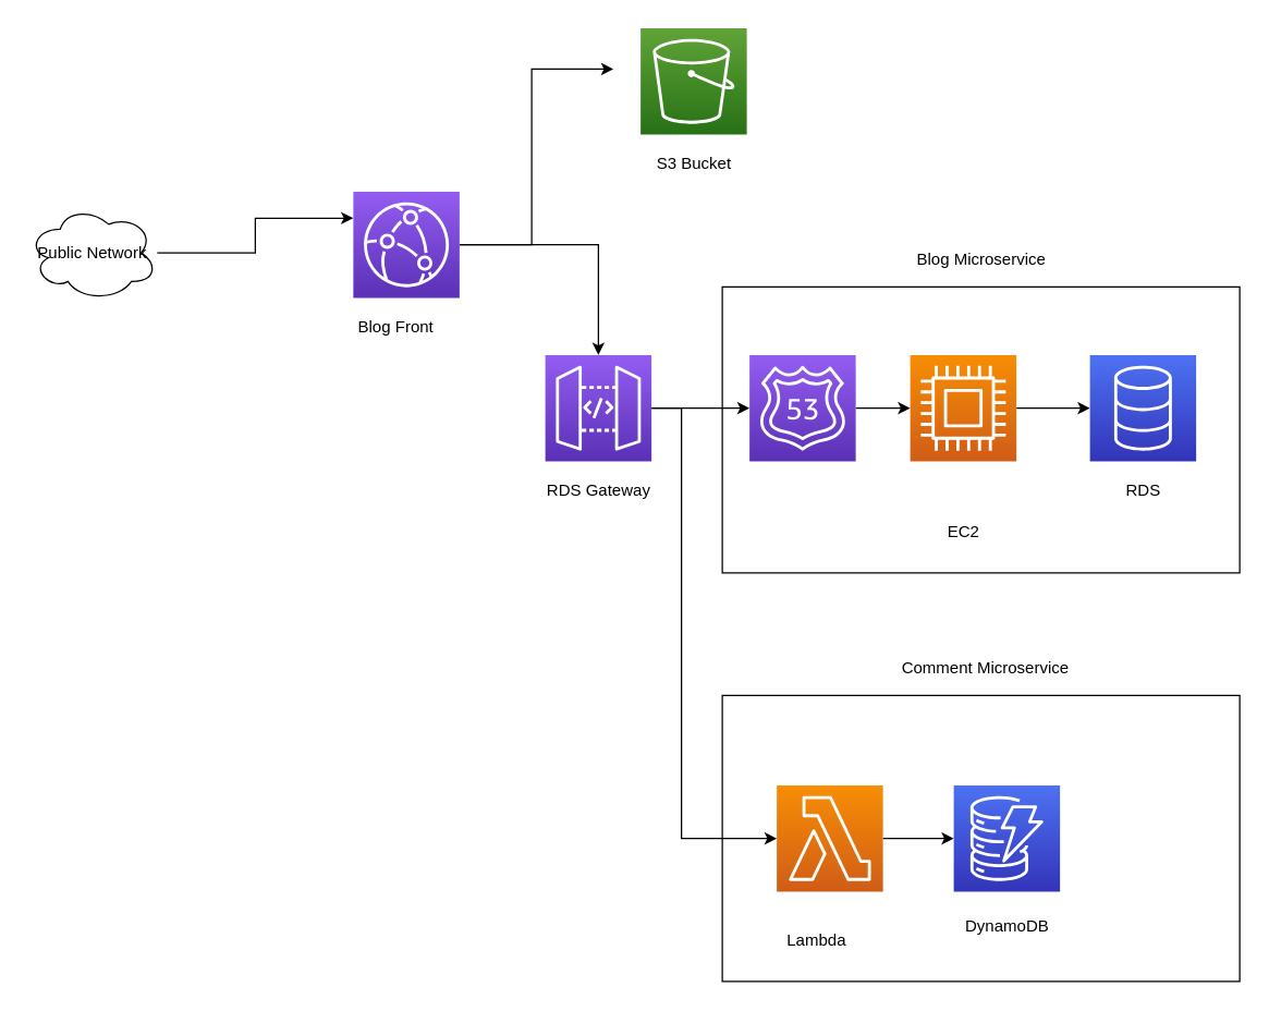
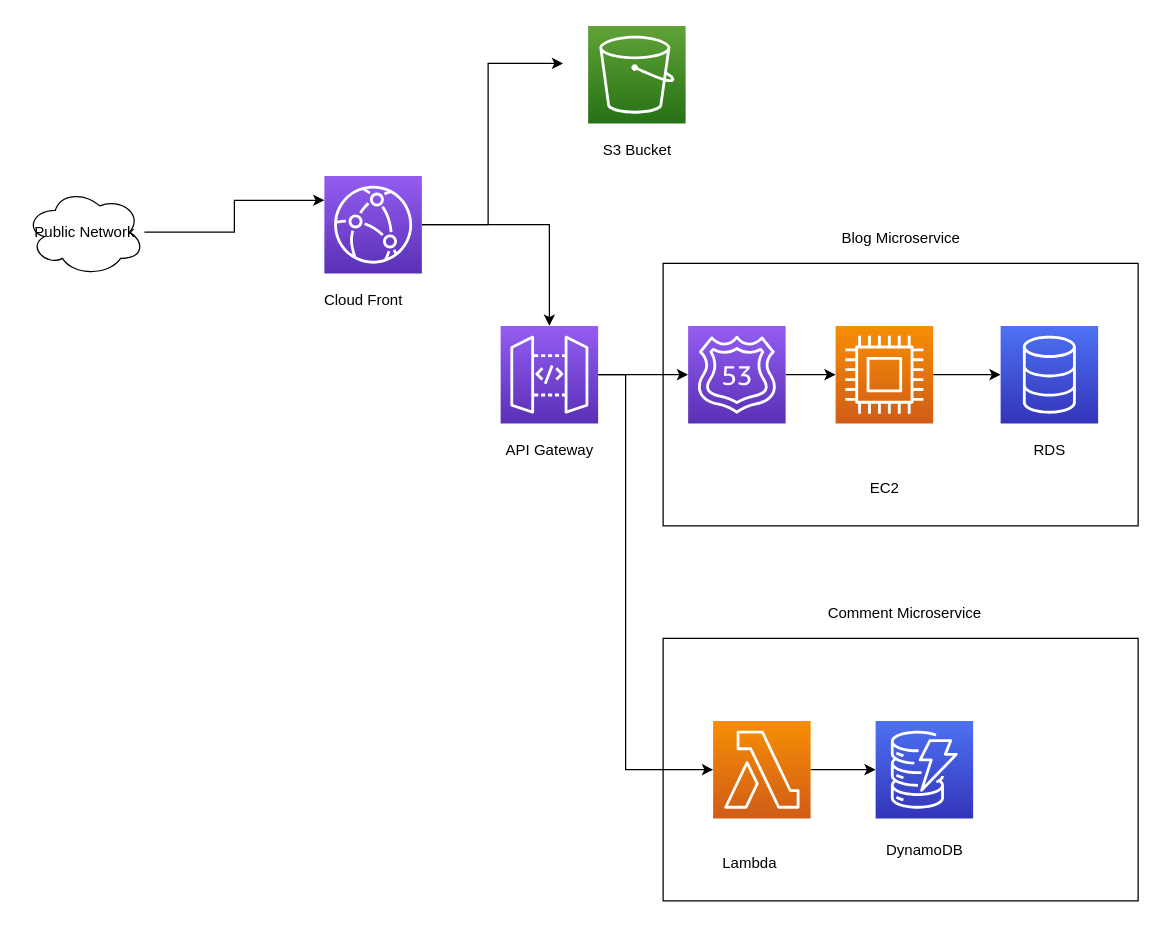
- <mxCell id="7" value="Blog Front" style="text;html=1;align=center;verticalAlign=middle;resizable=0;points=[];autosize=1;strokeColor=none;fillColor=none;" parent="1" vertex="1"><mxGeometry x="250" y="230" width="80" height="20" as="geometry" /></mxCell>
+ <mxCell id="7" value="Cloud Front" style="text;html=1;align=center;verticalAlign=middle;resizable=0;points=[];autosize=1;strokeColor=none;fillColor=none;" parent="1" vertex="1"><mxGeometry x="250" y="230" width="80" height="20" as="geometry" /></mxCell>
- <mxCell id="11" value="RDS Gateway" style="text;html=1;align=center;verticalAlign=middle;resizable=0;points=[];autosize=1;strokeColor=none;fillColor=none;" parent="1" vertex="1"><mxGeometry x="394" y="350" width="90" height="20" as="geometry" /></mxCell>
+ <mxCell id="11" value="API Gateway" style="text;html=1;align=center;verticalAlign=middle;resizable=0;points=[];autosize=1;strokeColor=none;fillColor=none;" parent="1" vertex="1"><mxGeometry x="394" y="350" width="90" height="20" as="geometry" /></mxCell>
